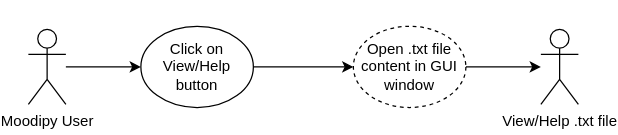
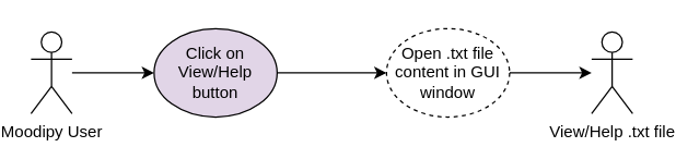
- <mxCell id="5" value="Click on View/Help button" style="ellipse;whiteSpace=wrap;html=1;" parent="1" vertex="1"><mxGeometry x="110" y="20.5" width="90" height="65" as="geometry" /></mxCell>
+ <mxCell id="5" value="Click on View/Help button" style="ellipse;whiteSpace=wrap;html=1;fillColor=#e1d5e7;" parent="1" vertex="1"><mxGeometry x="110" y="20.5" width="90" height="65" as="geometry" /></mxCell>
